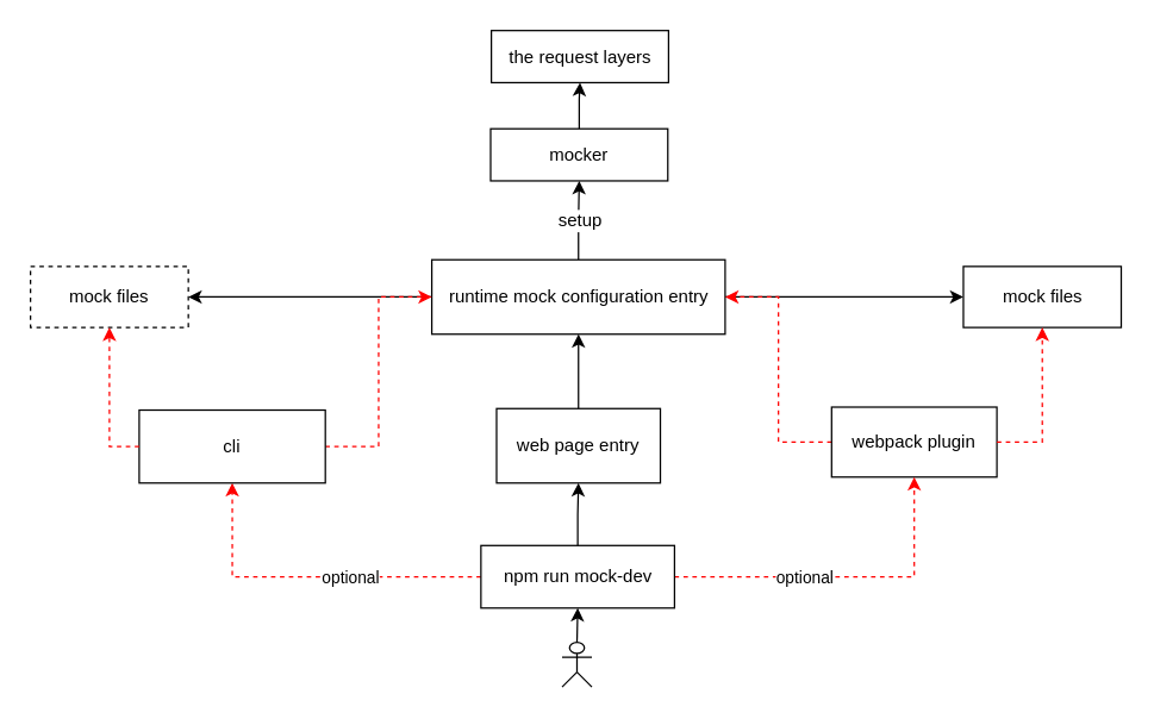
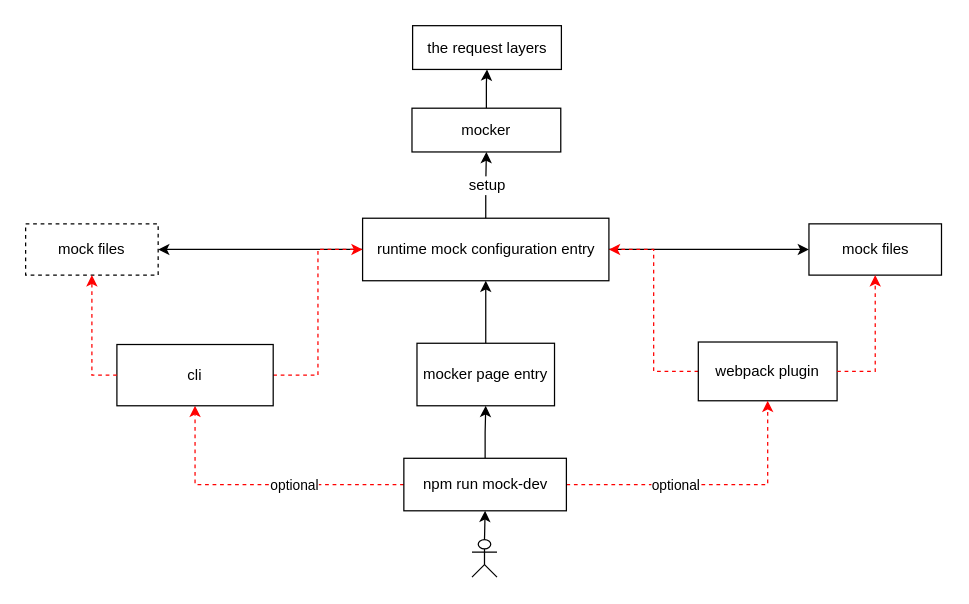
- <mxCell id="11" value="web page entry" style="rounded=0;whiteSpace=wrap;html=1;" parent="1" vertex="1"><mxGeometry x="333" y="274" width="110" height="50" as="geometry" /></mxCell>
+ <mxCell id="11" value="mocker page entry" style="rounded=0;whiteSpace=wrap;html=1;" parent="1" vertex="1"><mxGeometry x="333" y="274" width="110" height="50" as="geometry" /></mxCell>
